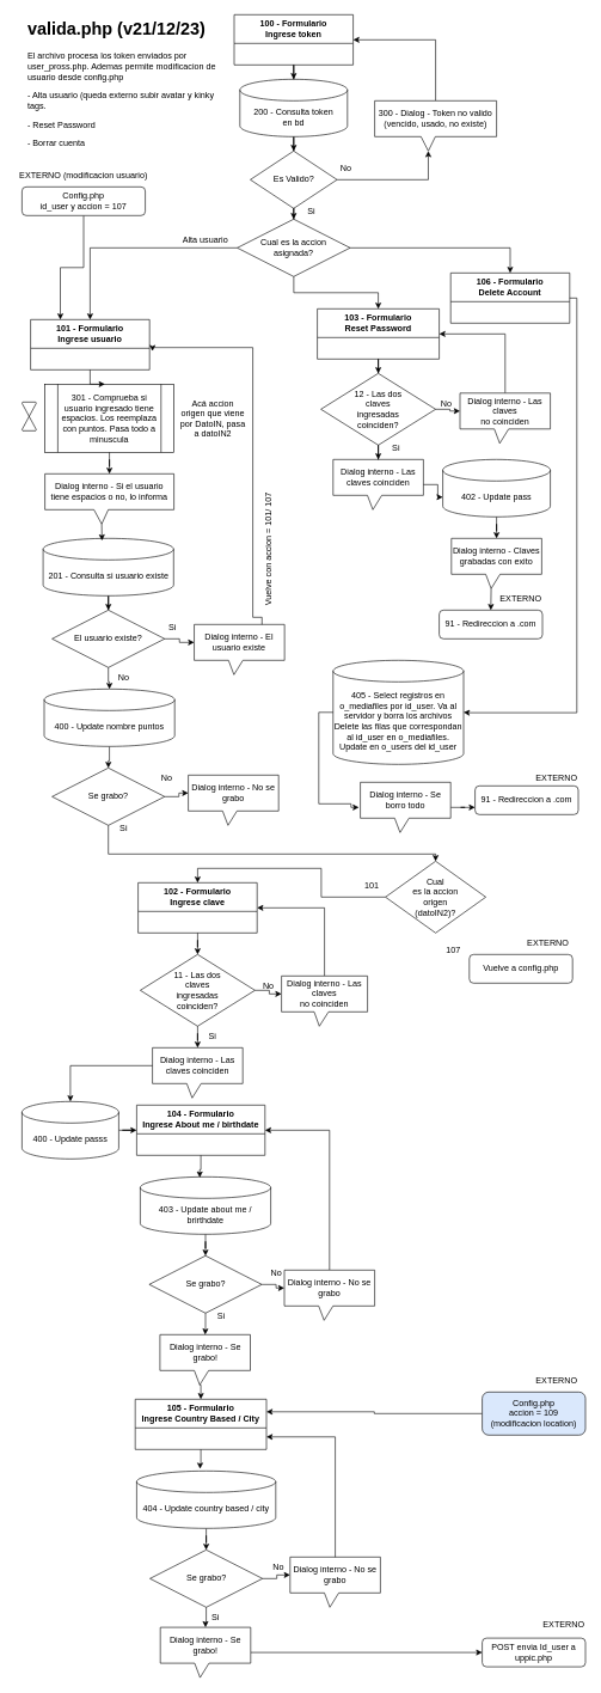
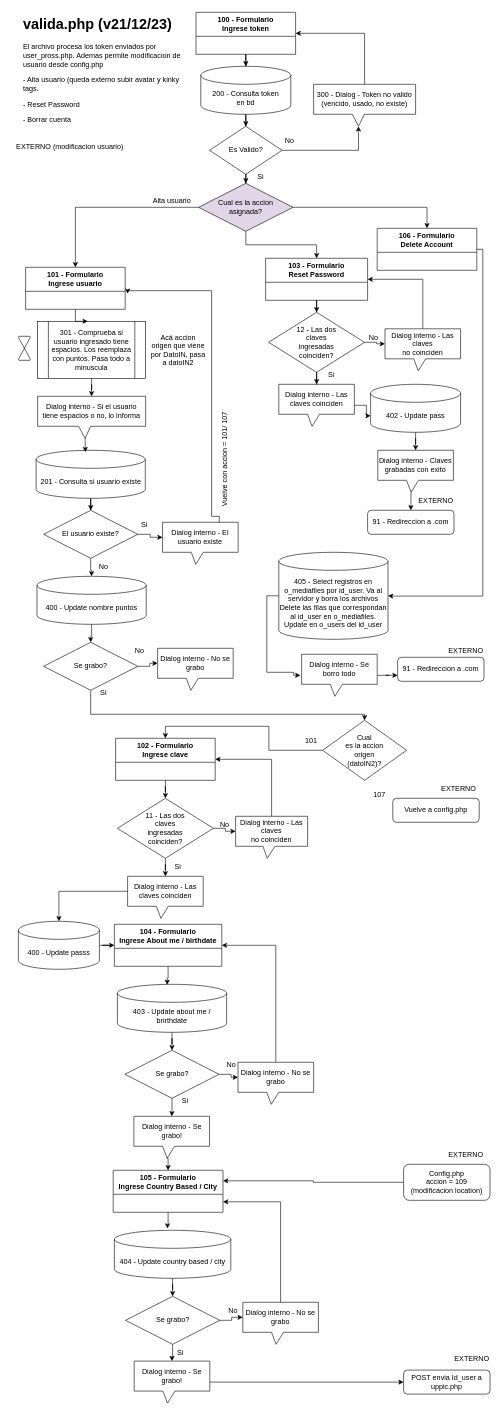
- <mxCell id="108" value="Config.php&lt;br&gt;id_user y accion = 107" style="rounded=1;whiteSpace=wrap;html=1;" parent="1" vertex="1"><mxGeometry x="30" y="260" width="172" height="40" as="geometry" /></mxCell>
- <mxCell id="15" value="Cual es la accion &lt;br&gt;asignada?" style="rhombus;whiteSpace=wrap;html=1;" parent="1" vertex="1"><mxGeometry x="330.25" y="305" width="157.5" height="80" as="geometry" /></mxCell>
+ <mxCell id="15" value="Cual es la accion &lt;br&gt;asignada?" style="rhombus;whiteSpace=wrap;html=1;fillColor=#e1d5e7;" parent="1" vertex="1"><mxGeometry x="330.25" y="305" width="157.5" height="80" as="geometry" /></mxCell>
- <mxCell id="107" style="edgeStyle=orthogonalEdgeStyle;rounded=0;orthogonalLoop=1;jettySize=auto;html=1;entryX=0.25;entryY=0;entryDx=0;entryDy=0;" parent="1" source="108" target="16" edge="1"><mxGeometry relative="1" as="geometry" /></mxCell>
- <mxCell id="121" value="Config.php&lt;br&gt;accion = 109&lt;br&gt;(modificacion location)" style="rounded=1;whiteSpace=wrap;html=1;fillColor=#dae8fc;" vertex="1" parent="1"><mxGeometry x="672" y="1940" width="144" height="60" as="geometry" /></mxCell>
+ <mxCell id="121" value="Config.php&lt;br&gt;accion = 109&lt;br&gt;(modificacion location)" style="rounded=1;whiteSpace=wrap;html=1;" vertex="1" parent="1"><mxGeometry x="672" y="1940" width="144" height="60" as="geometry" /></mxCell>
